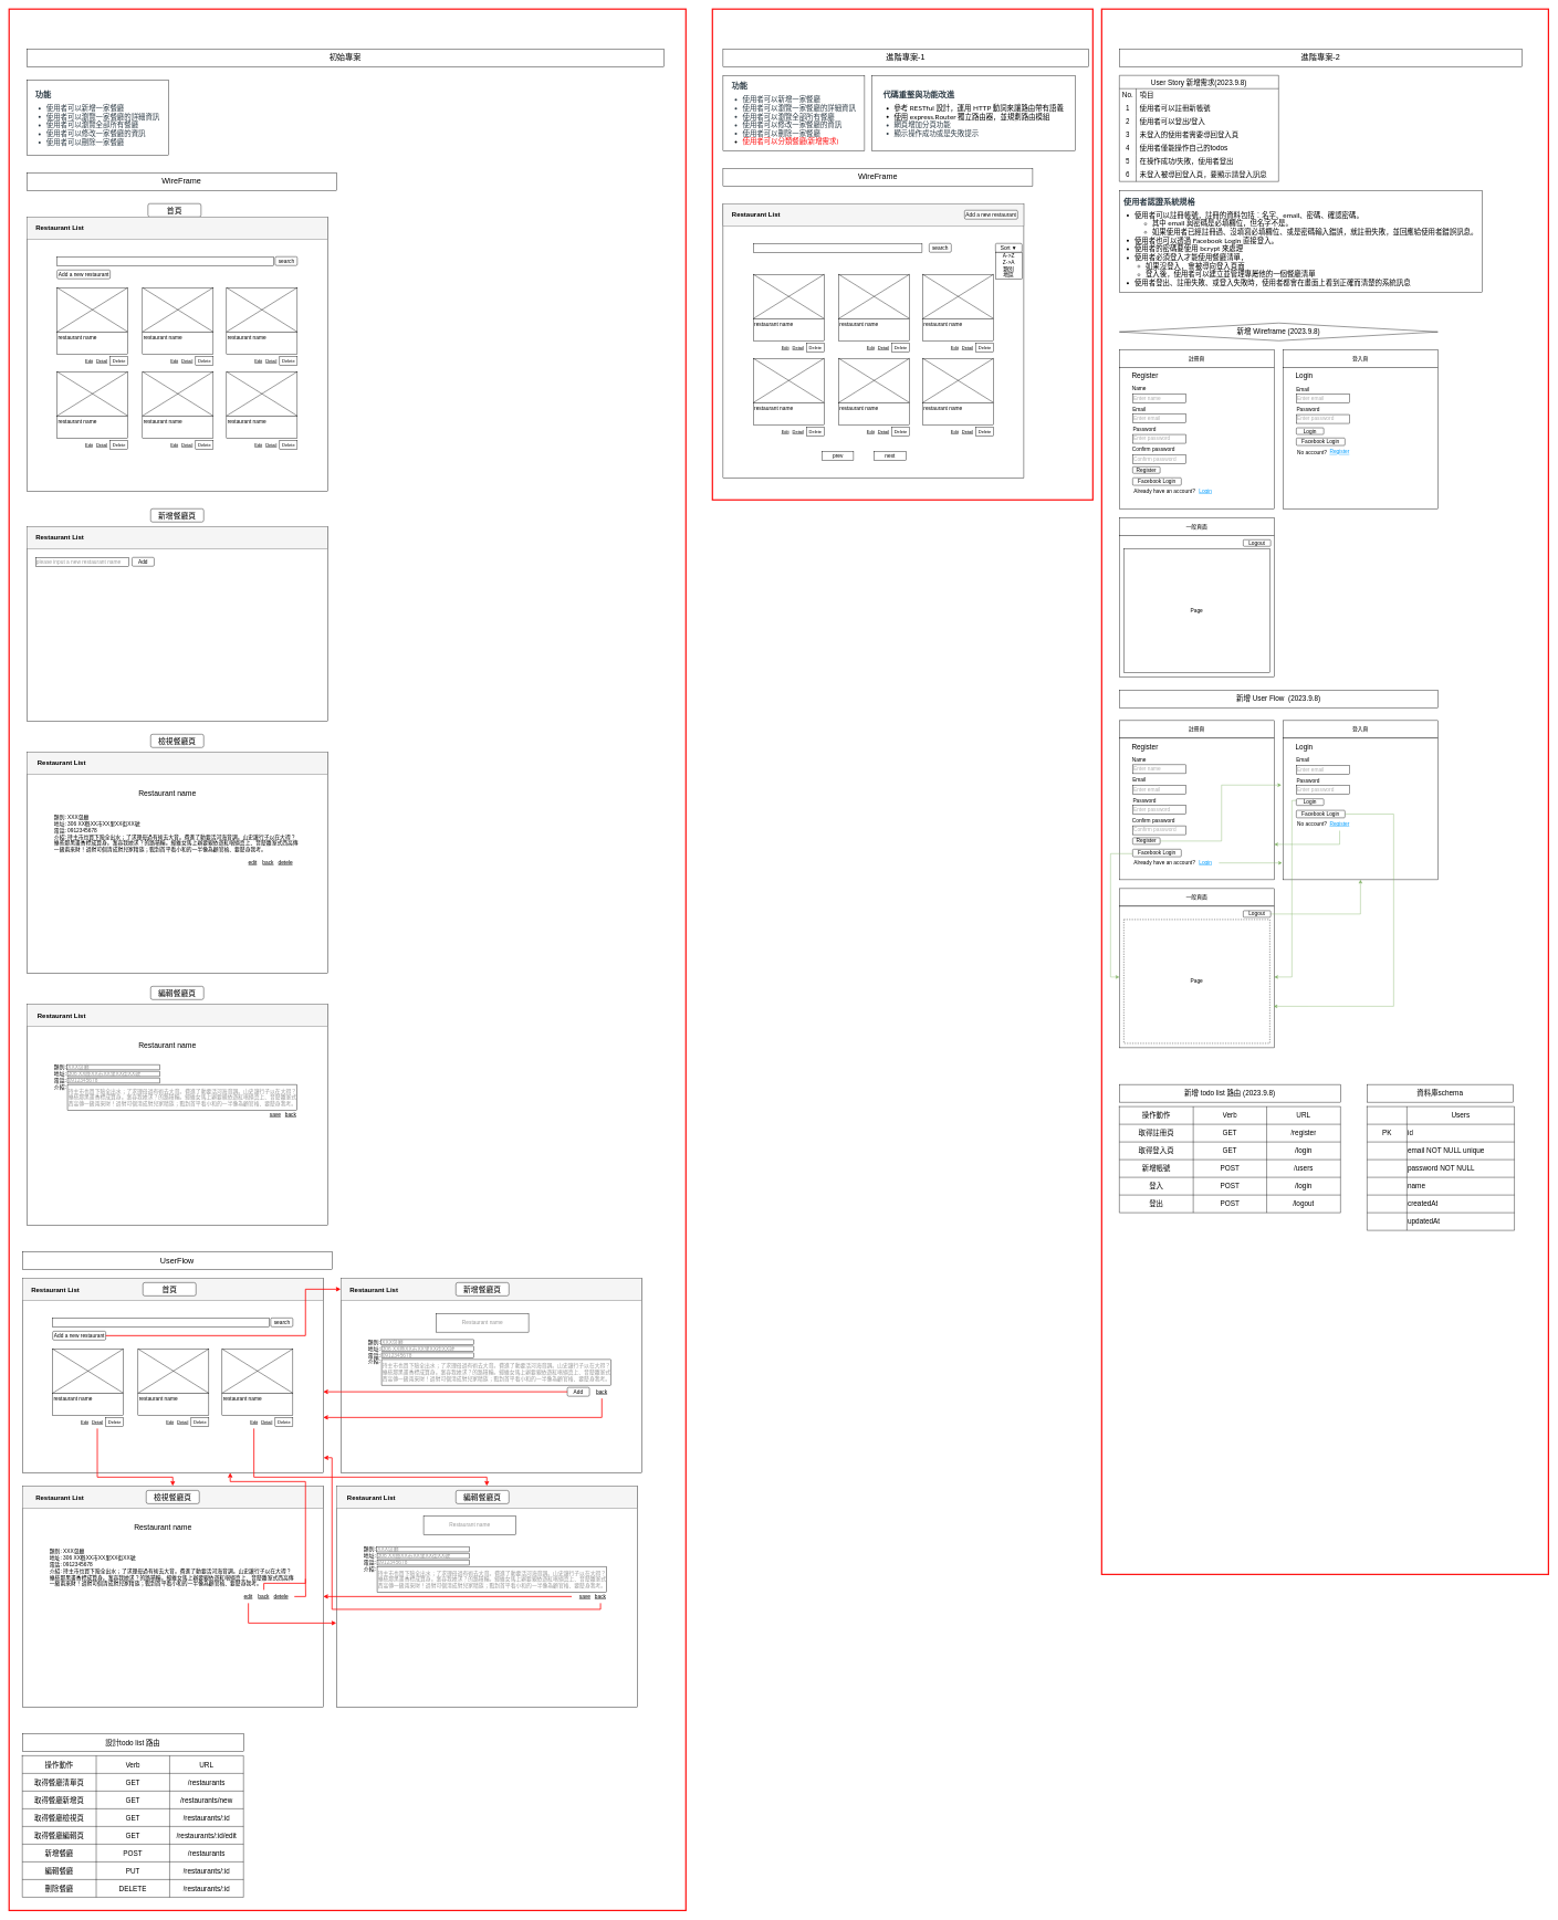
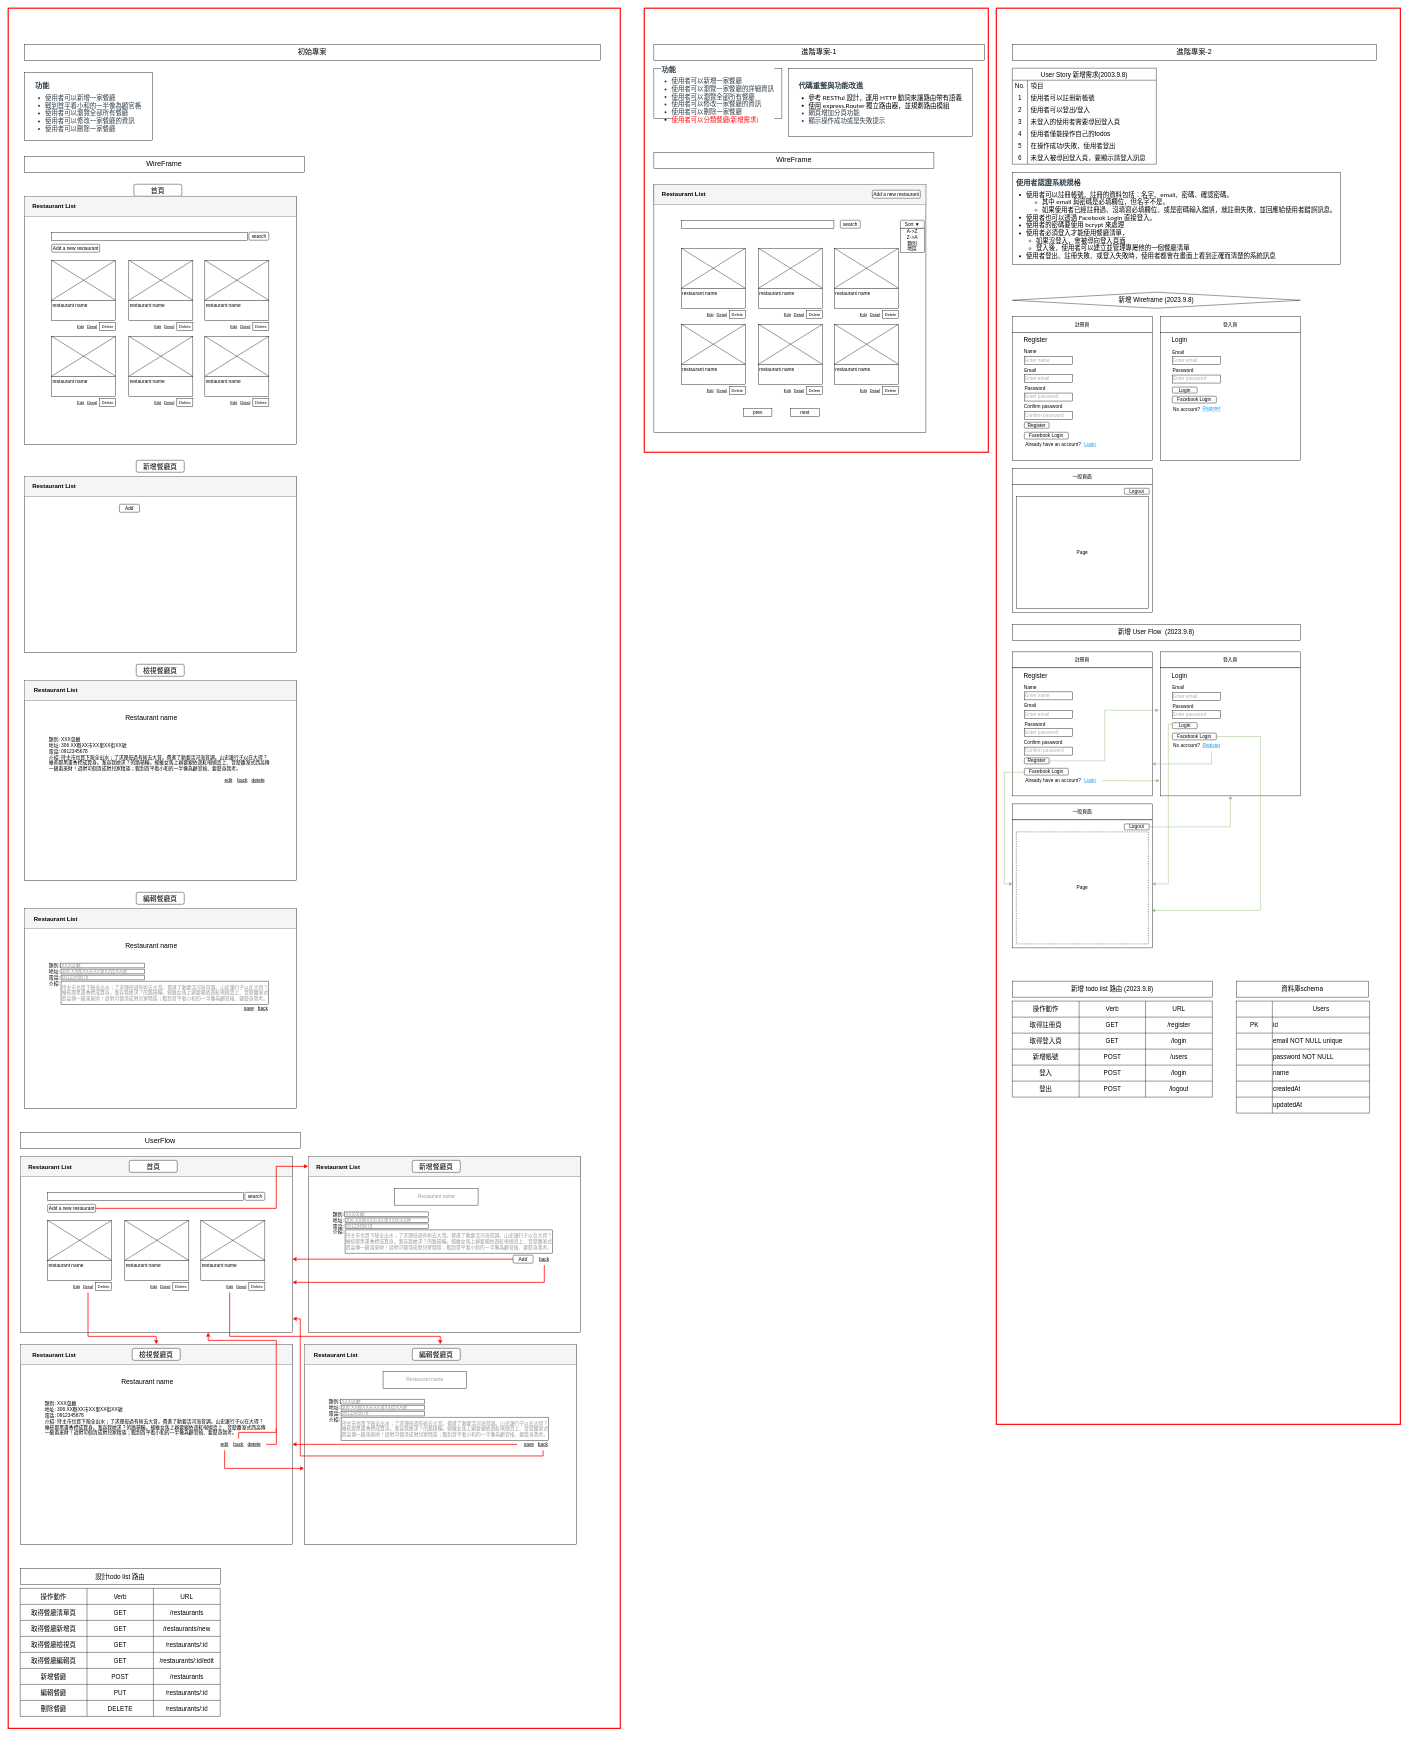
- <mxCell id="258" value="User Story 新增需求(2023.9.8)" style="shape=table;startSize=30;container=1;collapsible=0;childLayout=tableLayout;fixedRows=1;rowLines=0;fontStyle=0;strokeColor=default;fontSize=16;" vertex="1" parent="1"><mxGeometry x="2530" y="170" width="360" height="240" as="geometry" /></mxCell>
+ <mxCell id="258" value="User Story 新增需求(2003.9.8)" style="shape=table;startSize=30;container=1;collapsible=0;childLayout=tableLayout;fixedRows=1;rowLines=0;fontStyle=0;strokeColor=default;fontSize=16;" vertex="1" parent="1"><mxGeometry x="2530" y="170" width="360" height="240" as="geometry" /></mxCell>
- <mxCell id="198" value="&lt;h3 style=&quot;border-color: var(--border-color); margin: 6px 0px; font-family: &amp;quot;Lato Extended&amp;quot;, Lato, &amp;quot;Helvetica Neue&amp;quot;, Helvetica, Arial, sans-serif; font-weight: normal; line-height: 1.5; text-rendering: optimizelegibility; font-size: 1.5em; color: rgb(45, 59, 69); text-align: start; background-color: rgb(255, 255, 255);&quot;&gt;&lt;strong style=&quot;border-color: var(--border-color);&quot;&gt;功能&lt;/strong&gt;&lt;/h3&gt;&lt;ul style=&quot;border-color: var(--border-color); padding: 0px; margin: 0px 0px 6px 25px; font-family: LatoWeb, &amp;quot;Lato Extended&amp;quot;, Lato, &amp;quot;Helvetica Neue&amp;quot;, Helvetica, Arial, sans-serif; font-size: 16px; text-align: start; background-color: rgb(255, 255, 255);&quot;&gt;&lt;li style=&quot;color: rgb(45, 59, 69); border-color: var(--border-color);&quot;&gt;使用者可以新增一家餐廳&lt;/li&gt;&lt;li style=&quot;color: rgb(45, 59, 69); border-color: var(--border-color);&quot;&gt;使用者可以瀏覽一家餐廳的詳細資訊&lt;/li&gt;&lt;li style=&quot;color: rgb(45, 59, 69); border-color: var(--border-color);&quot;&gt;使用者可以瀏覽全部所有餐廳&lt;/li&gt;&lt;li style=&quot;color: rgb(45, 59, 69); border-color: var(--border-color);&quot;&gt;使用者可以修改一家餐廳的資訊&lt;/li&gt;&lt;li style=&quot;color: rgb(45, 59, 69); border-color: var(--border-color);&quot;&gt;使用者可以刪除一家餐廳&lt;/li&gt;&lt;li style=&quot;border-color: var(--border-color);&quot;&gt;&lt;font color=&quot;#ff0d0d&quot;&gt;使用者可以分類餐廳(新增需求)&lt;/font&gt;&lt;/li&gt;&lt;/ul&gt;" style="rounded=0;whiteSpace=wrap;html=1;" vertex="1" parent="1"><mxGeometry x="1634" y="170" width="320" height="170" as="geometry" /></mxCell>
+ <mxCell id="198" value="&lt;h3 style=&quot;border-color: var(--border-color); margin: 6px 0px; font-family: &amp;quot;Lato Extended&amp;quot;, Lato, &amp;quot;Helvetica Neue&amp;quot;, Helvetica, Arial, sans-serif; font-weight: normal; line-height: 1.5; text-rendering: optimizelegibility; font-size: 1.5em; color: rgb(45, 59, 69); text-align: start; background-color: rgb(255, 255, 255);&quot;&gt;&lt;strong style=&quot;border-color: var(--border-color);&quot;&gt;功能&lt;/strong&gt;&lt;/h3&gt;&lt;ul style=&quot;border-color: var(--border-color); padding: 0px; margin: 0px 0px 6px 25px; font-family: LatoWeb, &amp;quot;Lato Extended&amp;quot;, Lato, &amp;quot;Helvetica Neue&amp;quot;, Helvetica, Arial, sans-serif; font-size: 16px; text-align: start; background-color: rgb(255, 255, 255);&quot;&gt;&lt;li style=&quot;color: rgb(45, 59, 69); border-color: var(--border-color);&quot;&gt;使用者可以新增一家餐廳&lt;/li&gt;&lt;li style=&quot;color: rgb(45, 59, 69); border-color: var(--border-color);&quot;&gt;使用者可以瀏覽一家餐廳的詳細資訊&lt;/li&gt;&lt;li style=&quot;color: rgb(45, 59, 69); border-color: var(--border-color);&quot;&gt;使用者可以瀏覽全部所有餐廳&lt;/li&gt;&lt;li style=&quot;color: rgb(45, 59, 69); border-color: var(--border-color);&quot;&gt;使用者可以修改一家餐廳的資訊&lt;/li&gt;&lt;li style=&quot;color: rgb(45, 59, 69); border-color: var(--border-color);&quot;&gt;使用者可以刪除一家餐廳&lt;/li&gt;&lt;li style=&quot;border-color: var(--border-color);&quot;&gt;&lt;font color=&quot;#ff0d0d&quot;&gt;使用者可以分類餐廳(新增需求)&lt;/font&gt;&lt;/li&gt;&lt;/ul&gt;" style="rounded=0;whiteSpace=wrap;html=1;" vertex="1" parent="1"><mxGeometry x="1634" y="170" width="320" height="125" as="geometry" /></mxCell>
- <mxCell id="4" value="&lt;h3 style=&quot;border-color: var(--border-color); margin: 6px 0px; font-family: &amp;quot;Lato Extended&amp;quot;, Lato, &amp;quot;Helvetica Neue&amp;quot;, Helvetica, Arial, sans-serif; font-weight: normal; line-height: 1.5; text-rendering: optimizelegibility; font-size: 1.5em; color: rgb(45, 59, 69); text-align: start; background-color: rgb(255, 255, 255);&quot;&gt;&lt;strong style=&quot;border-color: var(--border-color);&quot;&gt;功能&lt;/strong&gt;&lt;/h3&gt;&lt;ul style=&quot;border-color: var(--border-color); padding: 0px; margin: 0px 0px 6px 25px; color: rgb(45, 59, 69); font-family: LatoWeb, &amp;quot;Lato Extended&amp;quot;, Lato, &amp;quot;Helvetica Neue&amp;quot;, Helvetica, Arial, sans-serif; font-size: 16px; text-align: start; background-color: rgb(255, 255, 255);&quot;&gt;&lt;li style=&quot;border-color: var(--border-color);&quot;&gt;使用者可以新增一家餐廳&lt;/li&gt;&lt;li style=&quot;border-color: var(--border-color);&quot;&gt;使用者可以瀏覽一家餐廳的詳細資訊&lt;/li&gt;&lt;li style=&quot;border-color: var(--border-color);&quot;&gt;使用者可以瀏覽全部所有餐廳&lt;/li&gt;&lt;li style=&quot;border-color: var(--border-color);&quot;&gt;使用者可以修改一家餐廳的資訊&lt;/li&gt;&lt;li style=&quot;border-color: var(--border-color);&quot;&gt;使用者可以刪除一家餐廳&lt;/li&gt;&lt;/ul&gt;" style="rounded=0;whiteSpace=wrap;html=1;" parent="1" vertex="1"><mxGeometry x="60" y="180" width="320" height="170" as="geometry" /></mxCell>
+ <mxCell id="4" value="&lt;h3 style=&quot;border-color: var(--border-color); margin: 6px 0px; font-family: &amp;quot;Lato Extended&amp;quot;, Lato, &amp;quot;Helvetica Neue&amp;quot;, Helvetica, Arial, sans-serif; font-weight: normal; line-height: 1.5; text-rendering: optimizelegibility; font-size: 1.5em; color: rgb(45, 59, 69); text-align: start; background-color: rgb(255, 255, 255);&quot;&gt;&lt;strong style=&quot;border-color: var(--border-color);&quot;&gt;功能&lt;/strong&gt;&lt;/h3&gt;&lt;ul style=&quot;border-color: var(--border-color); padding: 0px; margin: 0px 0px 6px 25px; color: rgb(45, 59, 69); font-family: LatoWeb, &amp;quot;Lato Extended&amp;quot;, Lato, &amp;quot;Helvetica Neue&amp;quot;, Helvetica, Arial, sans-serif; font-size: 16px; text-align: start; background-color: rgb(255, 255, 255);&quot;&gt;&lt;li style=&quot;border-color: var(--border-color);&quot;&gt;使用者可以新增一家餐廳&lt;/li&gt;&lt;li style=&quot;border-color: var(--border-color);&quot;&gt;戰到首平看小和的一半像為顧官格&lt;/li&gt;&lt;li style=&quot;border-color: var(--border-color);&quot;&gt;使用者可以瀏覽全部所有餐廳&lt;/li&gt;&lt;li style=&quot;border-color: var(--border-color);&quot;&gt;使用者可以修改一家餐廳的資訊&lt;/li&gt;&lt;li style=&quot;border-color: var(--border-color);&quot;&gt;使用者可以刪除一家餐廳&lt;/li&gt;&lt;/ul&gt;" style="rounded=0;whiteSpace=wrap;html=1;" parent="1" vertex="1"><mxGeometry x="60" y="180" width="320" height="170" as="geometry" /></mxCell>
- <mxCell id="113" value="please input a new restaurant name" style="rounded=0;whiteSpace=wrap;html=1;align=left;fontColor=#999999;" parent="109" vertex="1"><mxGeometry x="20" y="70" width="210" height="20" as="geometry" /></mxCell>
